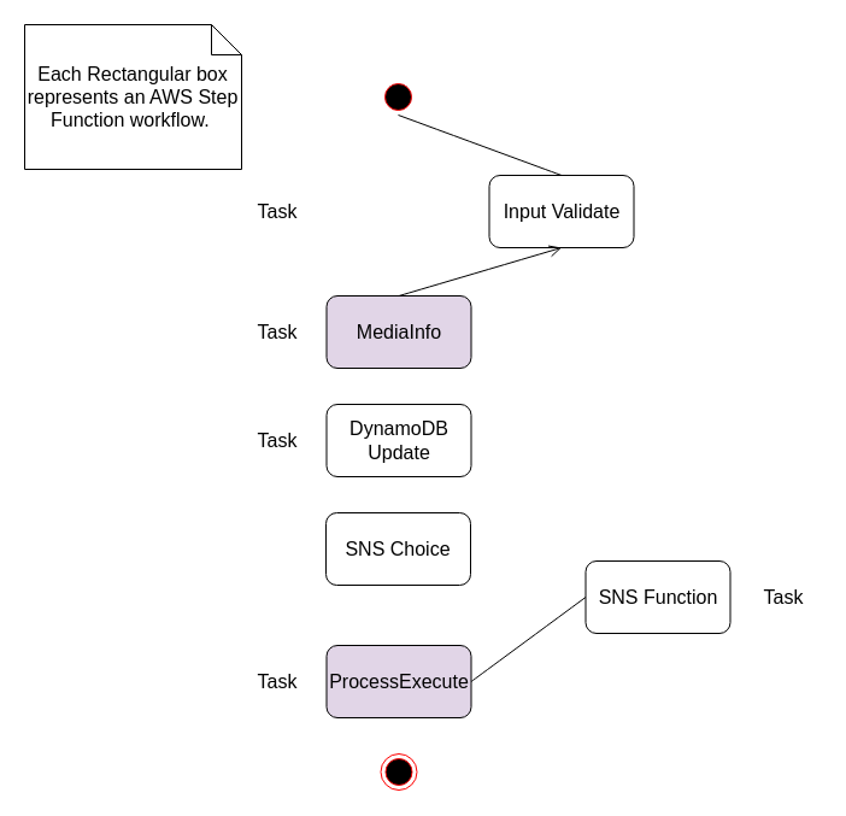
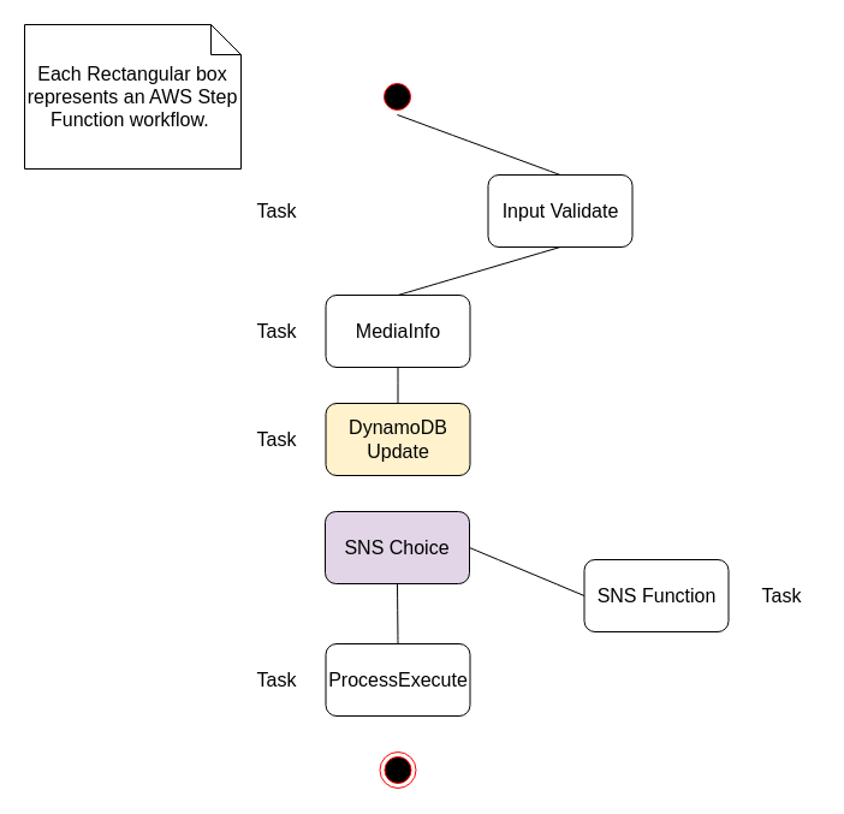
- <mxCell id="9" value="" style="endArrow=open;html=1;rounded=0;fontSize=12;startSize=8;endSize=8;curved=1;entryX=0.5;entryY=1;entryDx=0;entryDy=0;exitX=0.5;exitY=0;exitDx=0;exitDy=0;" edge="1" parent="1" source="3" target="2"><mxGeometry width="50" height="50" relative="1" as="geometry"><mxPoint x="365.5" y="335" as="sourcePoint" /><mxPoint x="415.5" y="285" as="targetPoint" /></mxGeometry></mxCell>
+ <mxCell id="9" value="" style="endArrow=none;html=1;rounded=0;fontSize=12;startSize=8;endSize=8;curved=1;entryX=0.5;entryY=1;entryDx=0;entryDy=0;exitX=0.5;exitY=0;exitDx=0;exitDy=0;" edge="1" parent="1" source="3" target="2"><mxGeometry width="50" height="50" relative="1" as="geometry"><mxPoint x="365.5" y="335" as="sourcePoint" /><mxPoint x="415.5" y="285" as="targetPoint" /></mxGeometry></mxCell>
- <mxCell id="3" value="MediaInfo" style="rounded=1;whiteSpace=wrap;html=1;fontSize=16;fillColor=#e1d5e7;" vertex="1" parent="1"><mxGeometry x="270.5" y="245" width="120" height="60" as="geometry" /></mxCell>
+ <mxCell id="3" value="MediaInfo" style="rounded=1;whiteSpace=wrap;html=1;fontSize=16;" vertex="1" parent="1"><mxGeometry x="270.5" y="245" width="120" height="60" as="geometry" /></mxCell>
+ <mxCell id="10" value="" style="endArrow=none;html=1;rounded=0;fontSize=12;startSize=8;endSize=8;curved=1;entryX=0.5;entryY=1;entryDx=0;entryDy=0;" edge="1" parent="1" source="4" target="3"><mxGeometry width="50" height="50" relative="1" as="geometry"><mxPoint x="365.5" y="335" as="sourcePoint" /><mxPoint x="415.5" y="285" as="targetPoint" /></mxGeometry></mxCell>
- <mxCell id="4" value="DynamoDB Update" style="rounded=1;whiteSpace=wrap;html=1;fontSize=16;" vertex="1" parent="1"><mxGeometry x="270.5" y="335" width="120" height="60" as="geometry" /></mxCell>
+ <mxCell id="4" value="DynamoDB Update" style="rounded=1;whiteSpace=wrap;html=1;fontSize=16;fillColor=#fff2cc;" vertex="1" parent="1"><mxGeometry x="270.5" y="335" width="120" height="60" as="geometry" /></mxCell>
- <mxCell id="5" value="SNS Choice" style="rounded=1;whiteSpace=wrap;html=1;fontSize=16;" vertex="1" parent="1"><mxGeometry x="270" y="425" width="120" height="60" as="geometry" /></mxCell>
+ <mxCell id="5" value="SNS Choice" style="rounded=1;whiteSpace=wrap;html=1;fontSize=16;fillColor=#e1d5e7;" vertex="1" parent="1"><mxGeometry x="270" y="425" width="120" height="60" as="geometry" /></mxCell>
+ <mxCell id="12" value="" style="endArrow=none;html=1;rounded=0;fontSize=12;startSize=8;endSize=8;curved=1;exitX=1;exitY=0.5;exitDx=0;exitDy=0;entryX=0;entryY=0.5;entryDx=0;entryDy=0;" edge="1" parent="1" source="5" target="6"><mxGeometry width="50" height="50" relative="1" as="geometry"><mxPoint x="365.5" y="435" as="sourcePoint" /><mxPoint x="415.5" y="385" as="targetPoint" /></mxGeometry></mxCell>
+ <mxCell id="11" value="" style="endArrow=none;html=1;rounded=0;fontSize=12;startSize=8;endSize=8;curved=1;entryX=0.5;entryY=1;entryDx=0;entryDy=0;exitX=0.5;exitY=0;exitDx=0;exitDy=0;" edge="1" parent="1" source="7" target="5"><mxGeometry width="50" height="50" relative="1" as="geometry"><mxPoint x="365.5" y="435" as="sourcePoint" /><mxPoint x="415.5" y="385" as="targetPoint" /></mxGeometry></mxCell>
- <mxCell id="13" value="" style="endArrow=none;html=1;rounded=0;fontSize=12;startSize=8;endSize=8;curved=1;exitX=1;exitY=0.5;exitDx=0;exitDy=0;entryX=0;entryY=0.5;entryDx=0;entryDy=0;" edge="1" parent="1" source="7" target="6"><mxGeometry width="50" height="50" relative="1" as="geometry"><mxPoint x="365.5" y="435" as="sourcePoint" /><mxPoint x="415.5" y="385" as="targetPoint" /></mxGeometry></mxCell>
- <mxCell id="7" value="ProcessExecute" style="rounded=1;whiteSpace=wrap;html=1;fontSize=16;fillColor=#e1d5e7;" vertex="1" parent="1"><mxGeometry x="270.5" y="535" width="120" height="60" as="geometry" /></mxCell>
+ <mxCell id="7" value="ProcessExecute" style="rounded=1;whiteSpace=wrap;html=1;fontSize=16;" vertex="1" parent="1"><mxGeometry x="270.5" y="535" width="120" height="60" as="geometry" /></mxCell>
